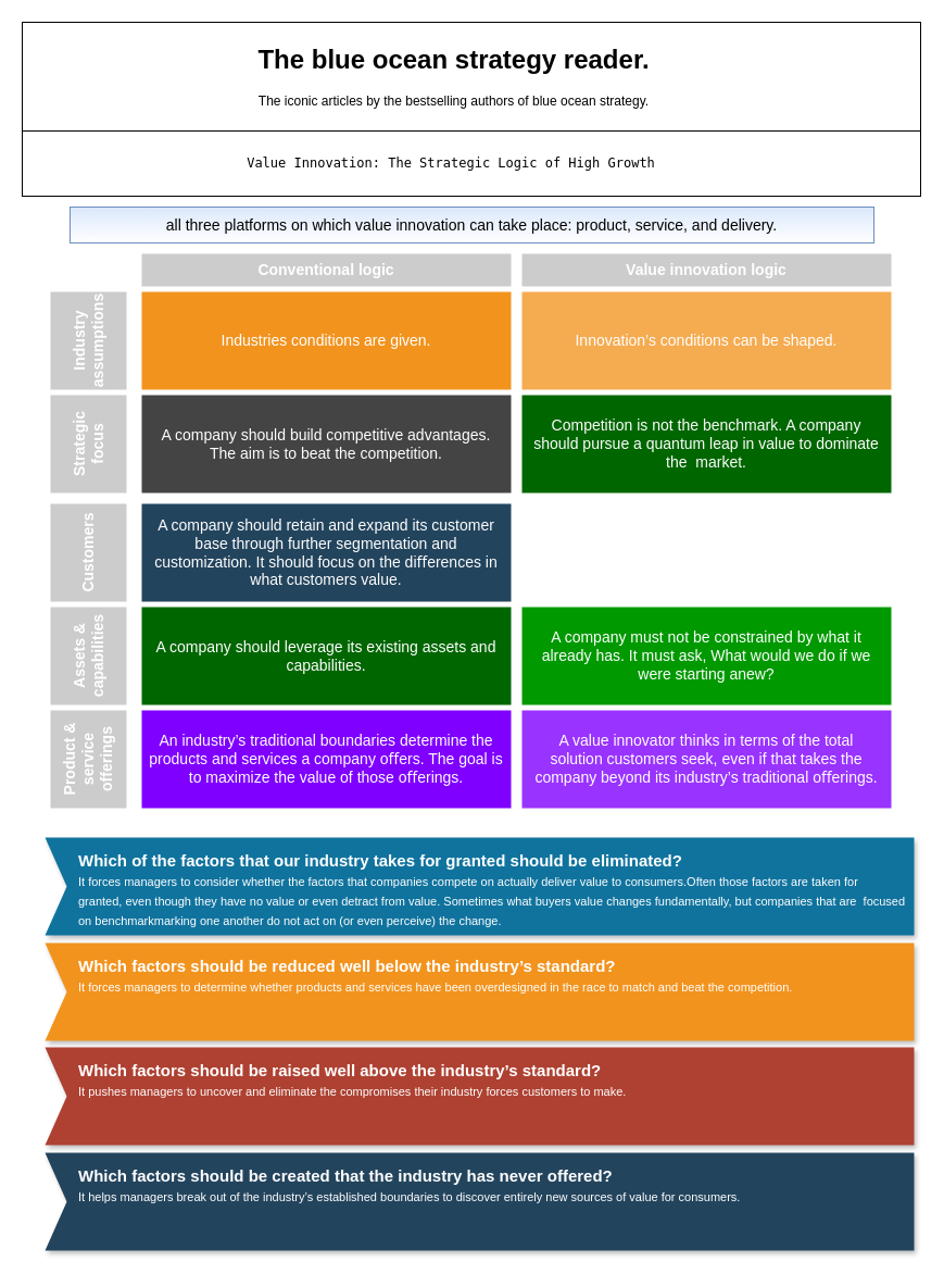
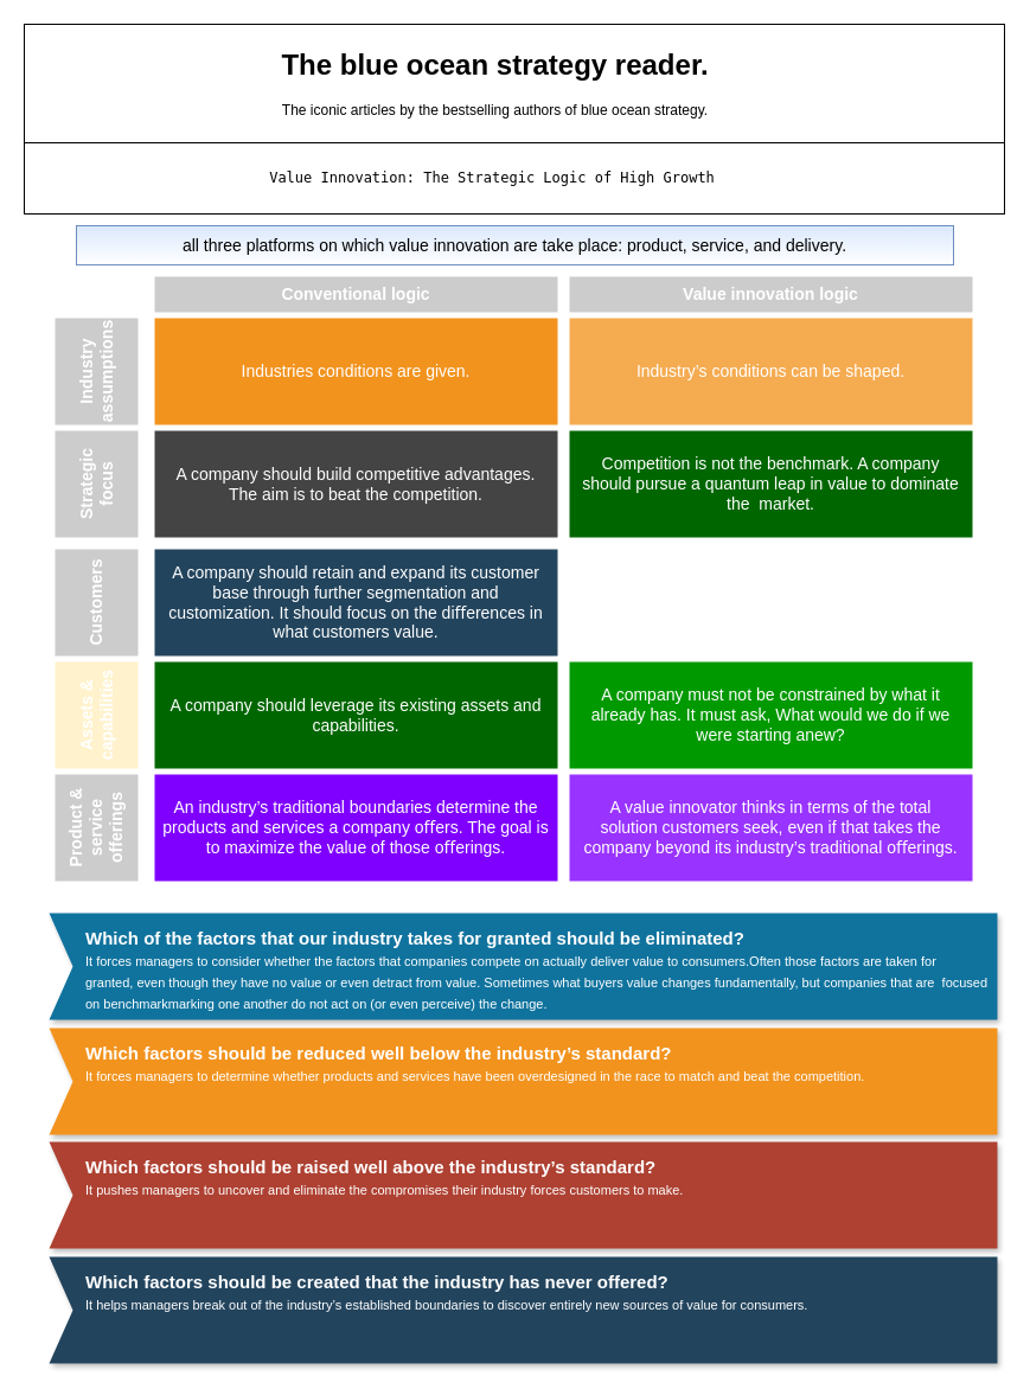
- <mxCell id="11" value="&lt;div style=&quot;font-size: 14px&quot;&gt;all three plat&lt;span&gt;forms on which value innovation can take place: product, service,&amp;nbsp;&lt;/span&gt;&lt;span&gt;and delivery.&lt;/span&gt;&lt;/div&gt;" style="text;html=1;strokeColor=#6c8ebf;fillColor=#dae8fc;align=center;verticalAlign=middle;whiteSpace=wrap;rounded=0;labelBorderColor=none;gradientColor=#ffffff;" parent="6" vertex="1"><mxGeometry x="44" y="70" width="740" height="33" as="geometry" /></mxCell>
+ <mxCell id="11" value="&lt;div style=&quot;font-size: 14px&quot;&gt;all three plat&lt;span&gt;forms on which value innovation are take place: product, service,&amp;nbsp;&lt;/span&gt;&lt;span&gt;and delivery.&lt;/span&gt;&lt;/div&gt;" style="text;html=1;strokeColor=#6c8ebf;fillColor=#dae8fc;align=center;verticalAlign=middle;whiteSpace=wrap;rounded=0;labelBorderColor=none;gradientColor=#ffffff;" parent="6" vertex="1"><mxGeometry x="44" y="70" width="740" height="33" as="geometry" /></mxCell>
- <mxCell id="13" value="&lt;div style=&quot;font-size: 14px;&quot;&gt;Innovation’s conditions can be&amp;nbsp;&lt;span style=&quot;font-size: 14px;&quot;&gt;shaped.&lt;/span&gt;&lt;/div&gt;" style="html=1;fillColor=#F5AB50;strokeColor=none;shadow=0;fontSize=14;fontColor=#FFFFFF;align=center;fontStyle=0;whiteSpace=wrap;rounded=0;labelBorderColor=none;spacingLeft=5;spacingRight=5;" parent="1" vertex="1"><mxGeometry x="480" y="268" width="340" height="90" as="geometry" /></mxCell>
+ <mxCell id="13" value="&lt;div style=&quot;font-size: 14px;&quot;&gt;Industry’s conditions can be&amp;nbsp;&lt;span style=&quot;font-size: 14px;&quot;&gt;shaped.&lt;/span&gt;&lt;/div&gt;" style="html=1;fillColor=#F5AB50;strokeColor=none;shadow=0;fontSize=14;fontColor=#FFFFFF;align=center;fontStyle=0;whiteSpace=wrap;rounded=0;labelBorderColor=none;spacingLeft=5;spacingRight=5;" parent="1" vertex="1"><mxGeometry x="480" y="268" width="340" height="90" as="geometry" /></mxCell>
- <mxCell id="24" value="Assets &amp;amp; capabilities" style="html=1;fillColor=#CCCCCC;strokeColor=none;shadow=0;fontSize=14;fontColor=#FFFFFF;align=center;fontStyle=1;whiteSpace=wrap;horizontal=0;rounded=0;labelBorderColor=none;" parent="1" vertex="1"><mxGeometry x="46" y="558" width="70" height="90" as="geometry" /></mxCell>
+ <mxCell id="24" value="Assets &amp;amp; capabilities" style="html=1;fillColor=#fff2cc;strokeColor=none;shadow=0;fontSize=14;fontColor=#FFFFFF;align=center;fontStyle=1;whiteSpace=wrap;horizontal=0;rounded=0;labelBorderColor=none;" parent="1" vertex="1"><mxGeometry x="46" y="558" width="70" height="90" as="geometry" /></mxCell>
